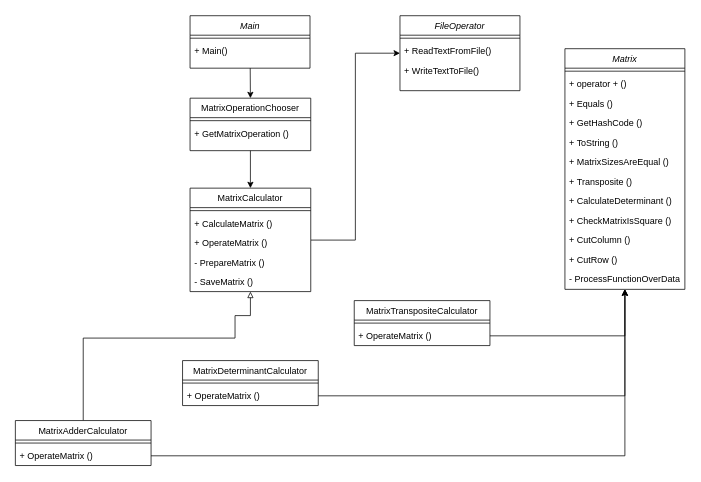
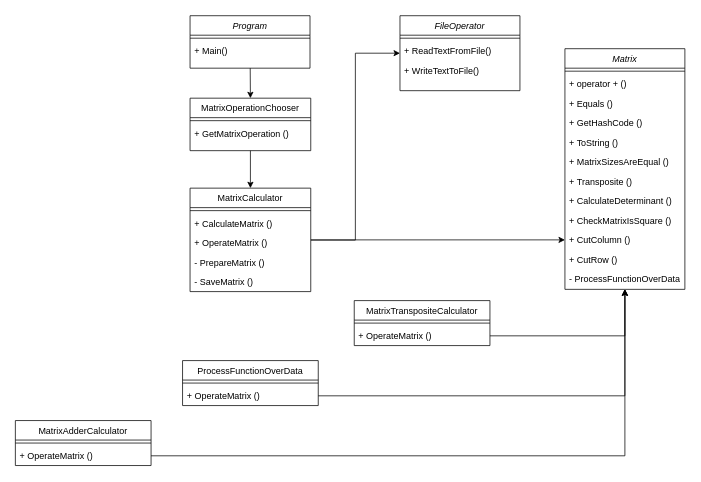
- <mxCell id="15" value="Main" style="swimlane;fontStyle=2;align=center;verticalAlign=top;childLayout=stackLayout;horizontal=1;startSize=26;horizontalStack=0;resizeParent=1;resizeLast=0;collapsible=1;marginBottom=0;rounded=0;shadow=0;strokeWidth=1;" vertex="1" parent="1"><mxGeometry x="253" y="20" width="160" height="70" as="geometry"><mxRectangle x="230" y="140" width="160" height="26" as="alternateBounds" /></mxGeometry></mxCell>
+ <mxCell id="15" value="Program" style="swimlane;fontStyle=2;align=center;verticalAlign=top;childLayout=stackLayout;horizontal=1;startSize=26;horizontalStack=0;resizeParent=1;resizeLast=0;collapsible=1;marginBottom=0;rounded=0;shadow=0;strokeWidth=1;" vertex="1" parent="1"><mxGeometry x="253" y="20" width="160" height="70" as="geometry"><mxRectangle x="230" y="140" width="160" height="26" as="alternateBounds" /></mxGeometry></mxCell>
+ <mxCell id="3" style="edgeStyle=orthogonalEdgeStyle;rounded=0;orthogonalLoop=1;jettySize=auto;html=1;entryX=0;entryY=0.5;entryDx=0;entryDy=0;endArrow=classic;endFill=1;" edge="1" parent="1" source="4" target="45"><mxGeometry relative="1" as="geometry" /></mxCell>
- <mxCell id="2" value="&lt;br&gt;" style="edgeStyle=orthogonalEdgeStyle;rounded=0;orthogonalLoop=1;jettySize=auto;html=1;entryX=0.5;entryY=1;entryDx=0;entryDy=0;endArrow=block;endFill=0;" edge="1" parent="1" source="26" target="4"><mxGeometry relative="1" as="geometry"><Array as="points"><mxPoint x="111" y="450" /><mxPoint x="313" y="450" /><mxPoint x="313" y="420" /><mxPoint x="334" y="420" /></Array></mxGeometry></mxCell>
- <mxCell id="23" value="MatrixDeterminantCalculator" style="swimlane;fontStyle=0;align=center;verticalAlign=top;childLayout=stackLayout;horizontal=1;startSize=26;horizontalStack=0;resizeParent=1;resizeLast=0;collapsible=1;marginBottom=0;rounded=0;shadow=0;strokeWidth=1;" vertex="1" parent="1"><mxGeometry x="243" y="480" width="181" height="60" as="geometry"><mxRectangle x="130" y="380" width="160" height="26" as="alternateBounds" /></mxGeometry></mxCell>
+ <mxCell id="23" value="ProcessFunctionOverData" style="swimlane;fontStyle=0;align=center;verticalAlign=top;childLayout=stackLayout;horizontal=1;startSize=26;horizontalStack=0;resizeParent=1;resizeLast=0;collapsible=1;marginBottom=0;rounded=0;shadow=0;strokeWidth=1;" vertex="1" parent="1"><mxGeometry x="243" y="480" width="181" height="60" as="geometry"><mxRectangle x="130" y="380" width="160" height="26" as="alternateBounds" /></mxGeometry></mxCell>
